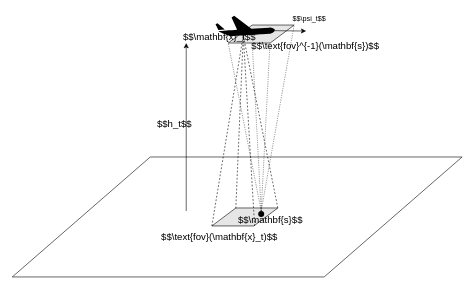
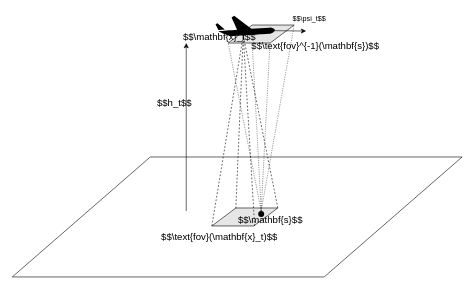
- <mxCell id="11" value="$$h_t$$" style="text;html=1;align=center;verticalAlign=middle;resizable=0;points=[];autosize=1;strokeColor=none;fillColor=none;fontSize=16;" parent="1" vertex="1"><mxGeometry x="255" y="196" width="70" height="20" as="geometry" /></mxCell>
+ <mxCell id="11" value="$$h_t$$" style="text;html=1;align=center;verticalAlign=middle;resizable=0;points=[];autosize=1;strokeColor=none;fillColor=none;fontSize=16;" parent="1" vertex="1"><mxGeometry x="255" y="161" width="70" height="20" as="geometry" /></mxCell>
